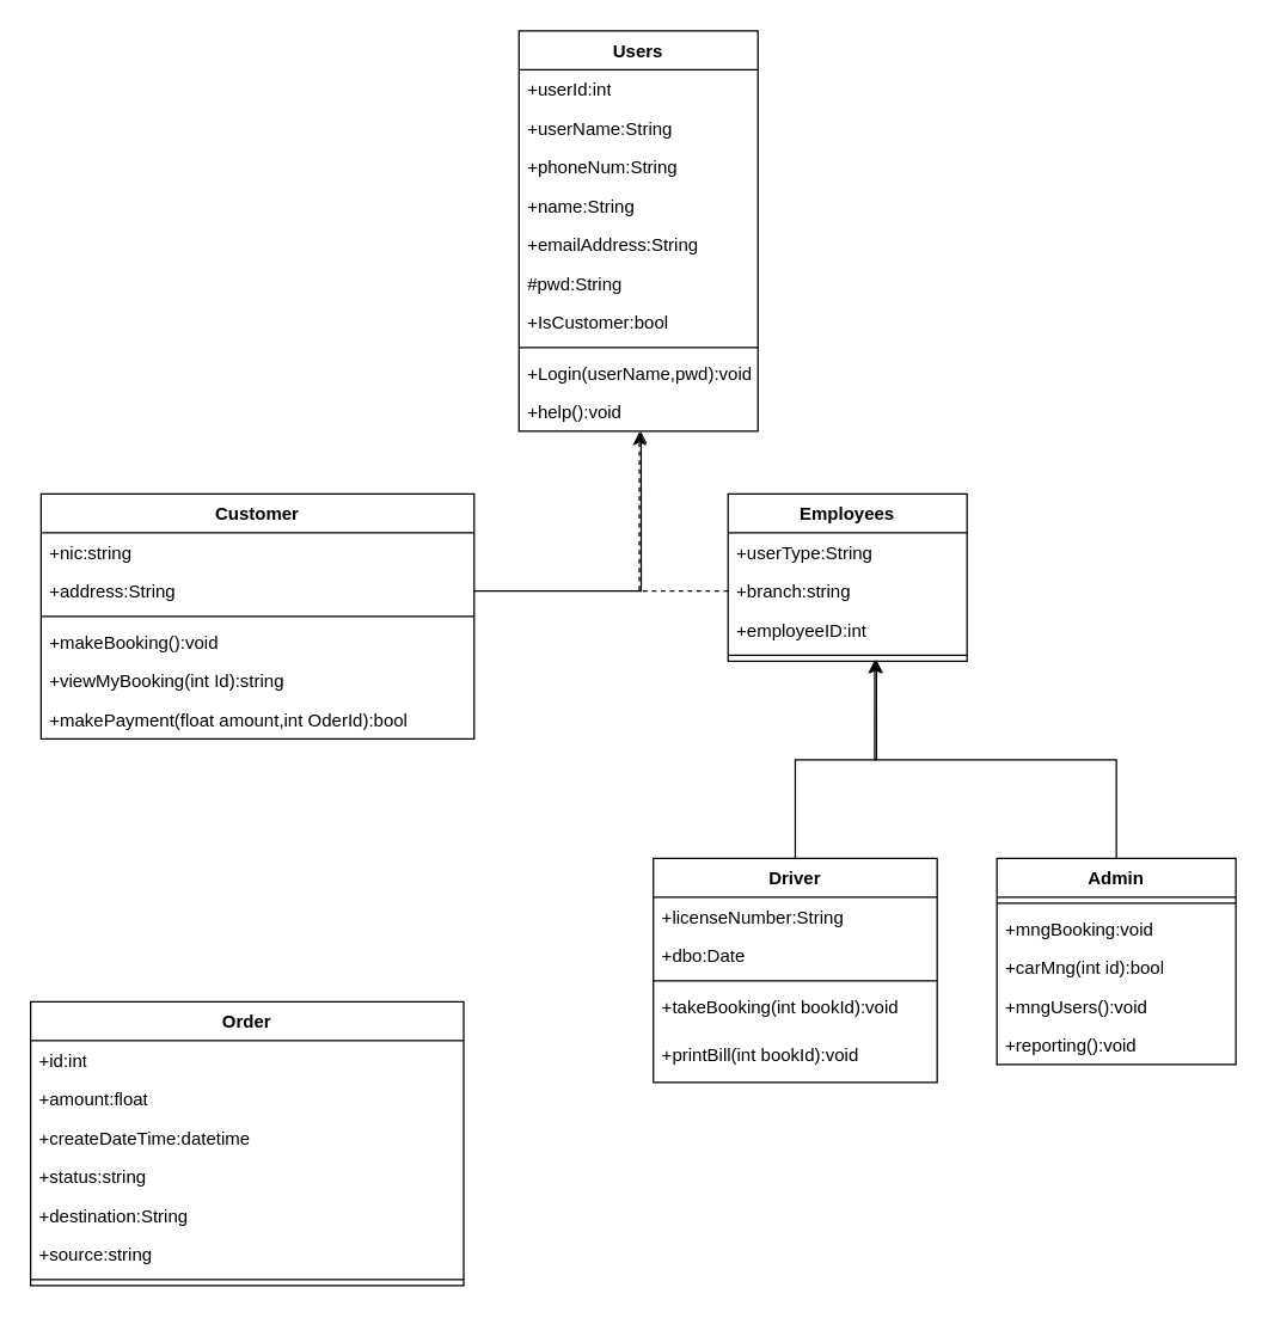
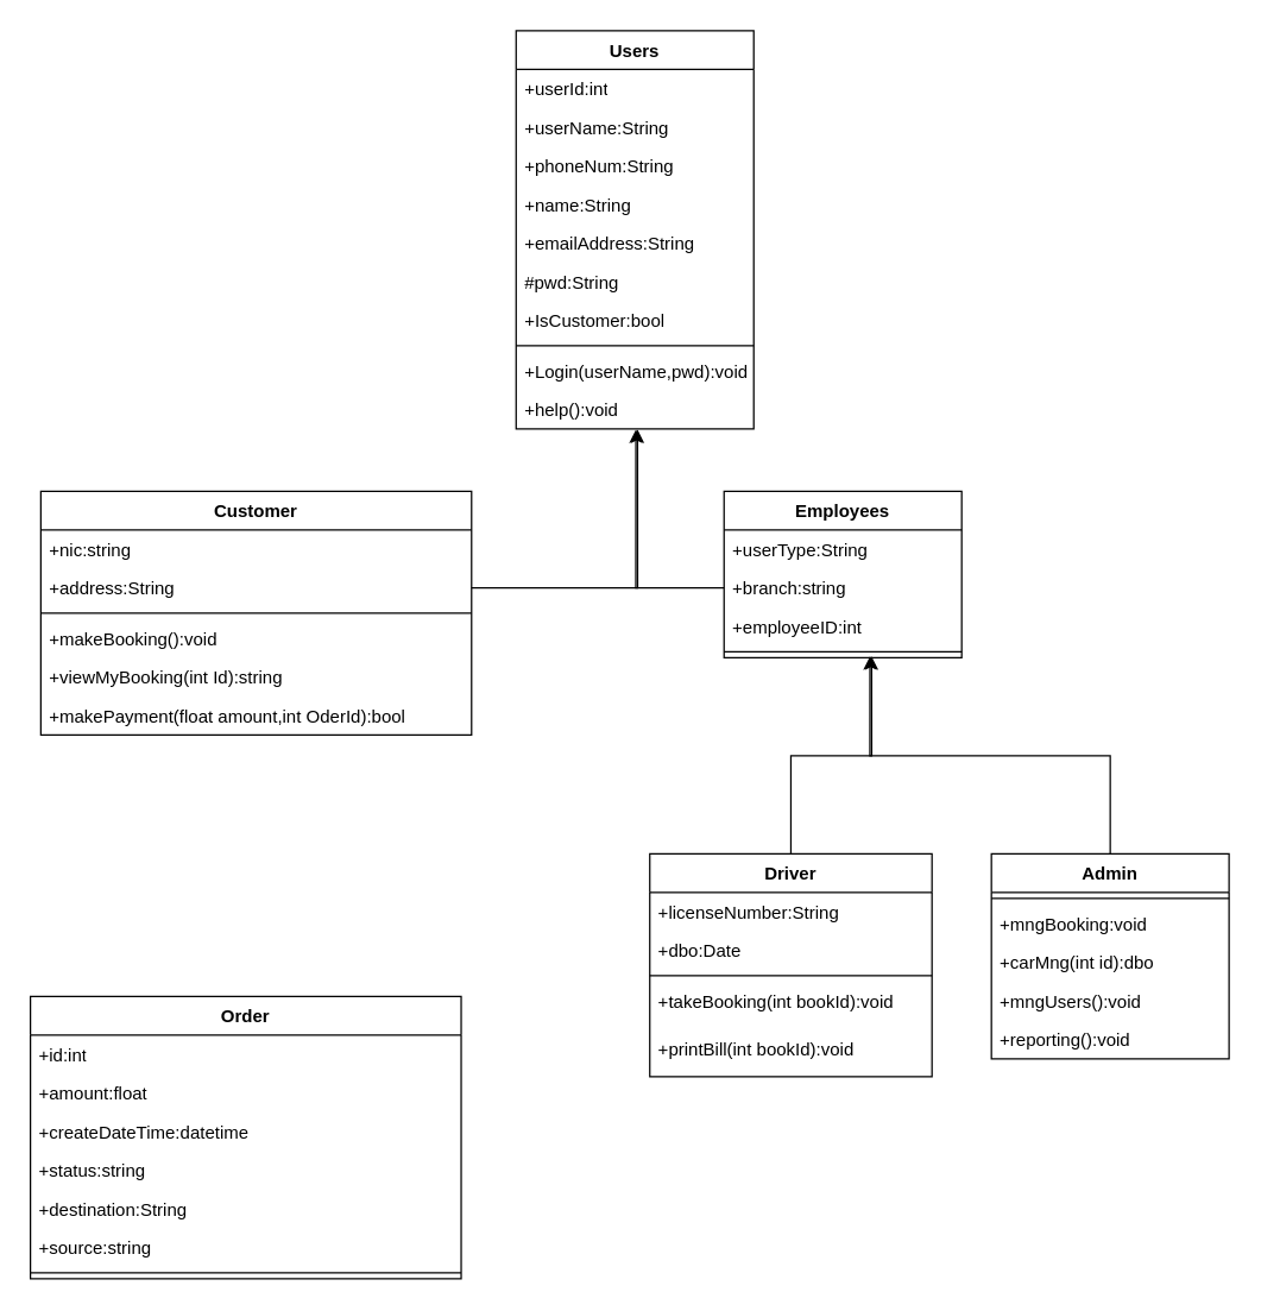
- <mxCell id="37" style="edgeStyle=orthogonalEdgeStyle;rounded=0;orthogonalLoop=1;jettySize=auto;html=1;exitX=1;exitY=0.5;exitDx=0;exitDy=0;entryX=0.511;entryY=1.016;entryDx=0;entryDy=0;entryPerimeter=0;endArrow=open;" edge="1" parent="1" source="15" target="12"><mxGeometry relative="1" as="geometry" /></mxCell>
+ <mxCell id="37" style="edgeStyle=orthogonalEdgeStyle;rounded=0;orthogonalLoop=1;jettySize=auto;html=1;exitX=1;exitY=0.5;exitDx=0;exitDy=0;entryX=0.511;entryY=1.016;entryDx=0;entryDy=0;entryPerimeter=0;" edge="1" parent="1" source="15" target="12"><mxGeometry relative="1" as="geometry" /></mxCell>
- <mxCell id="38" style="edgeStyle=orthogonalEdgeStyle;rounded=0;orthogonalLoop=1;jettySize=auto;html=1;exitX=0;exitY=0.5;exitDx=0;exitDy=0;entryX=0.504;entryY=1.016;entryDx=0;entryDy=0;entryPerimeter=0;dashed=1;" edge="1" parent="1" source="22" target="12"><mxGeometry relative="1" as="geometry"><Array as="points"><mxPoint x="428" y="395" /></Array></mxGeometry></mxCell>
+ <mxCell id="38" style="edgeStyle=orthogonalEdgeStyle;rounded=0;orthogonalLoop=1;jettySize=auto;html=1;exitX=0;exitY=0.5;exitDx=0;exitDy=0;entryX=0.504;entryY=1.016;entryDx=0;entryDy=0;entryPerimeter=0;" edge="1" parent="1" source="22" target="12"><mxGeometry relative="1" as="geometry"><Array as="points"><mxPoint x="428" y="395" /></Array></mxGeometry></mxCell>
- <mxCell id="34" value="+carMng(int id):bool" style="text;strokeColor=none;fillColor=none;align=left;verticalAlign=top;spacingLeft=4;spacingRight=4;overflow=hidden;rotatable=0;points=[[0,0.5],[1,0.5]];portConstraint=eastwest;whiteSpace=wrap;html=1;" vertex="1" parent="31"><mxGeometry y="60" width="160" height="26" as="geometry" /></mxCell>
+ <mxCell id="34" value="+carMng(int id):dbo" style="text;strokeColor=none;fillColor=none;align=left;verticalAlign=top;spacingLeft=4;spacingRight=4;overflow=hidden;rotatable=0;points=[[0,0.5],[1,0.5]];portConstraint=eastwest;whiteSpace=wrap;html=1;" vertex="1" parent="31"><mxGeometry y="60" width="160" height="26" as="geometry" /></mxCell>
